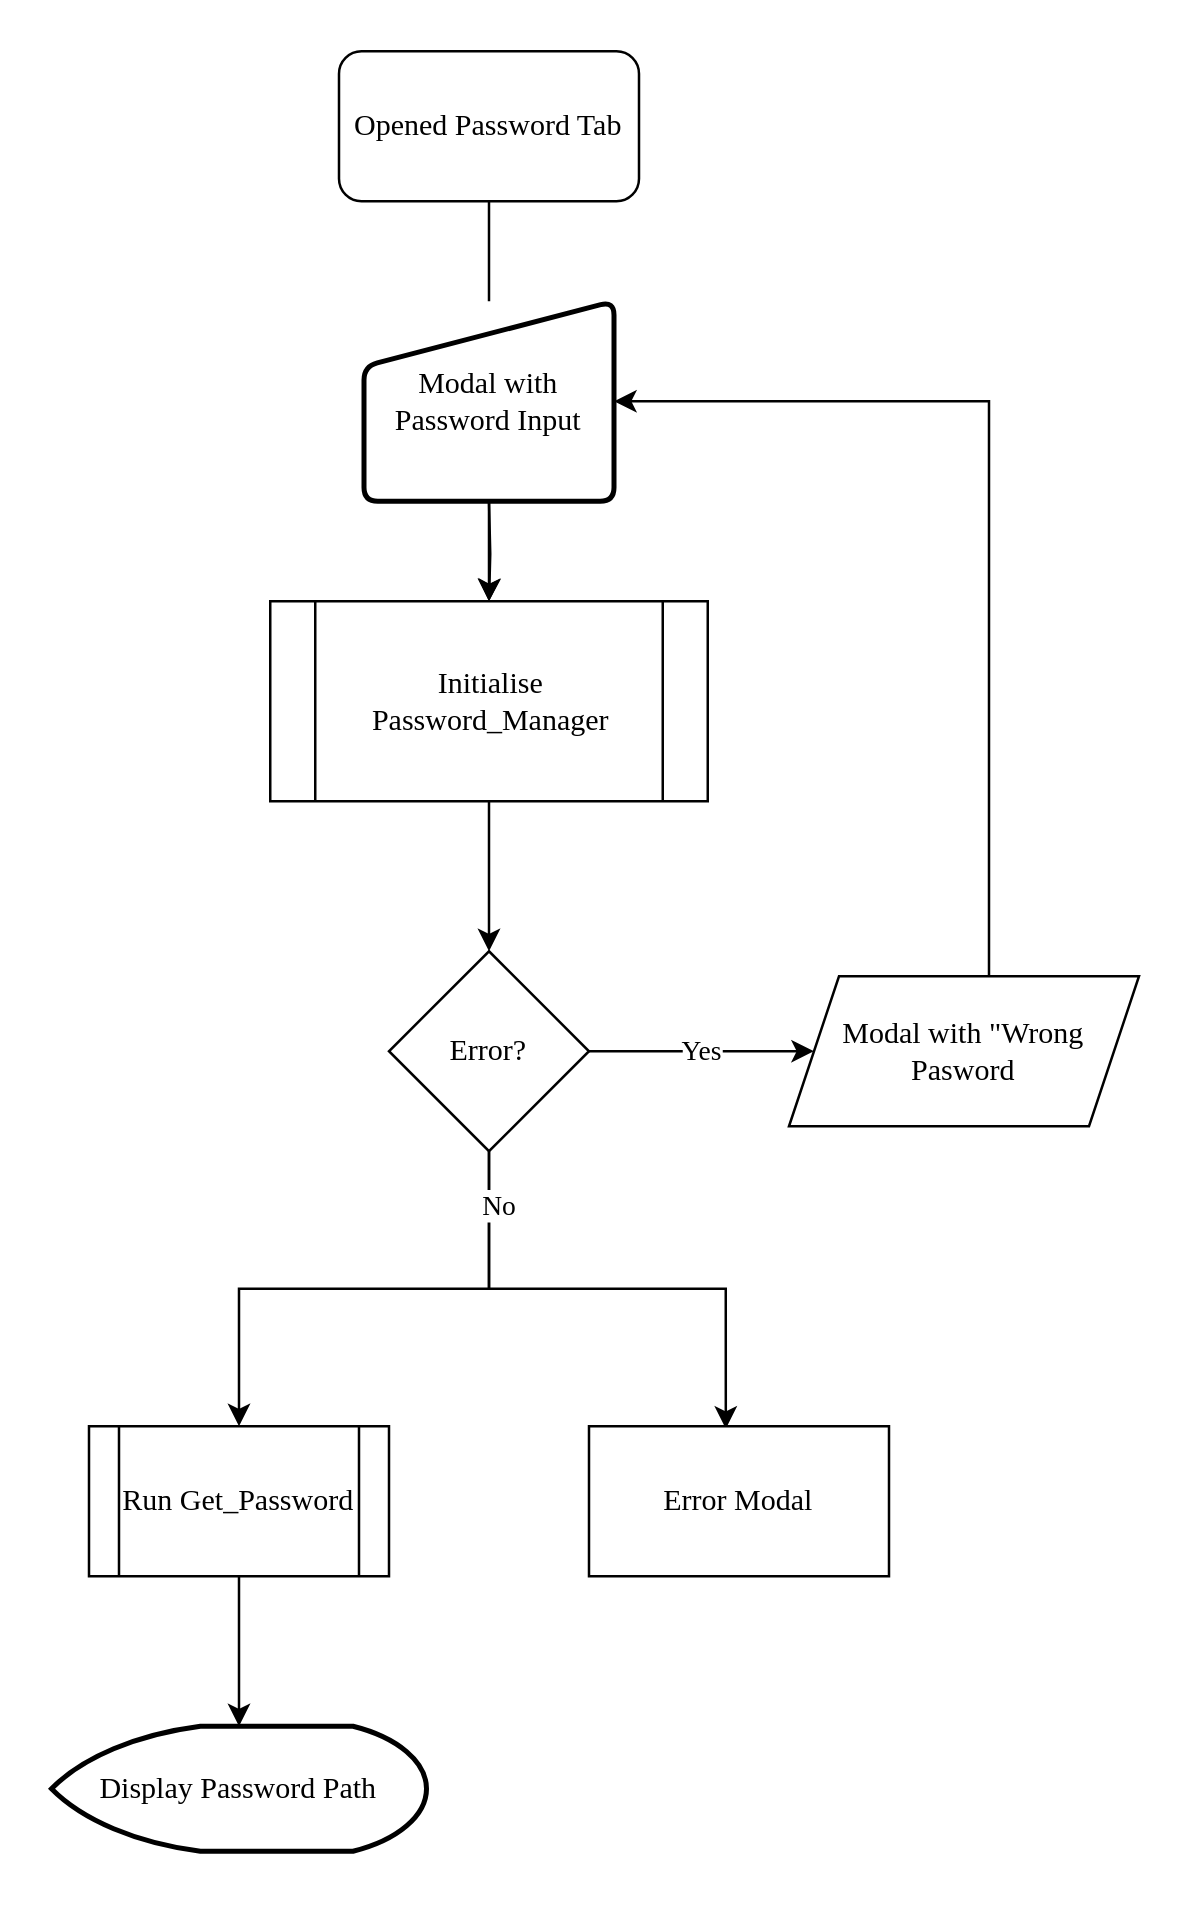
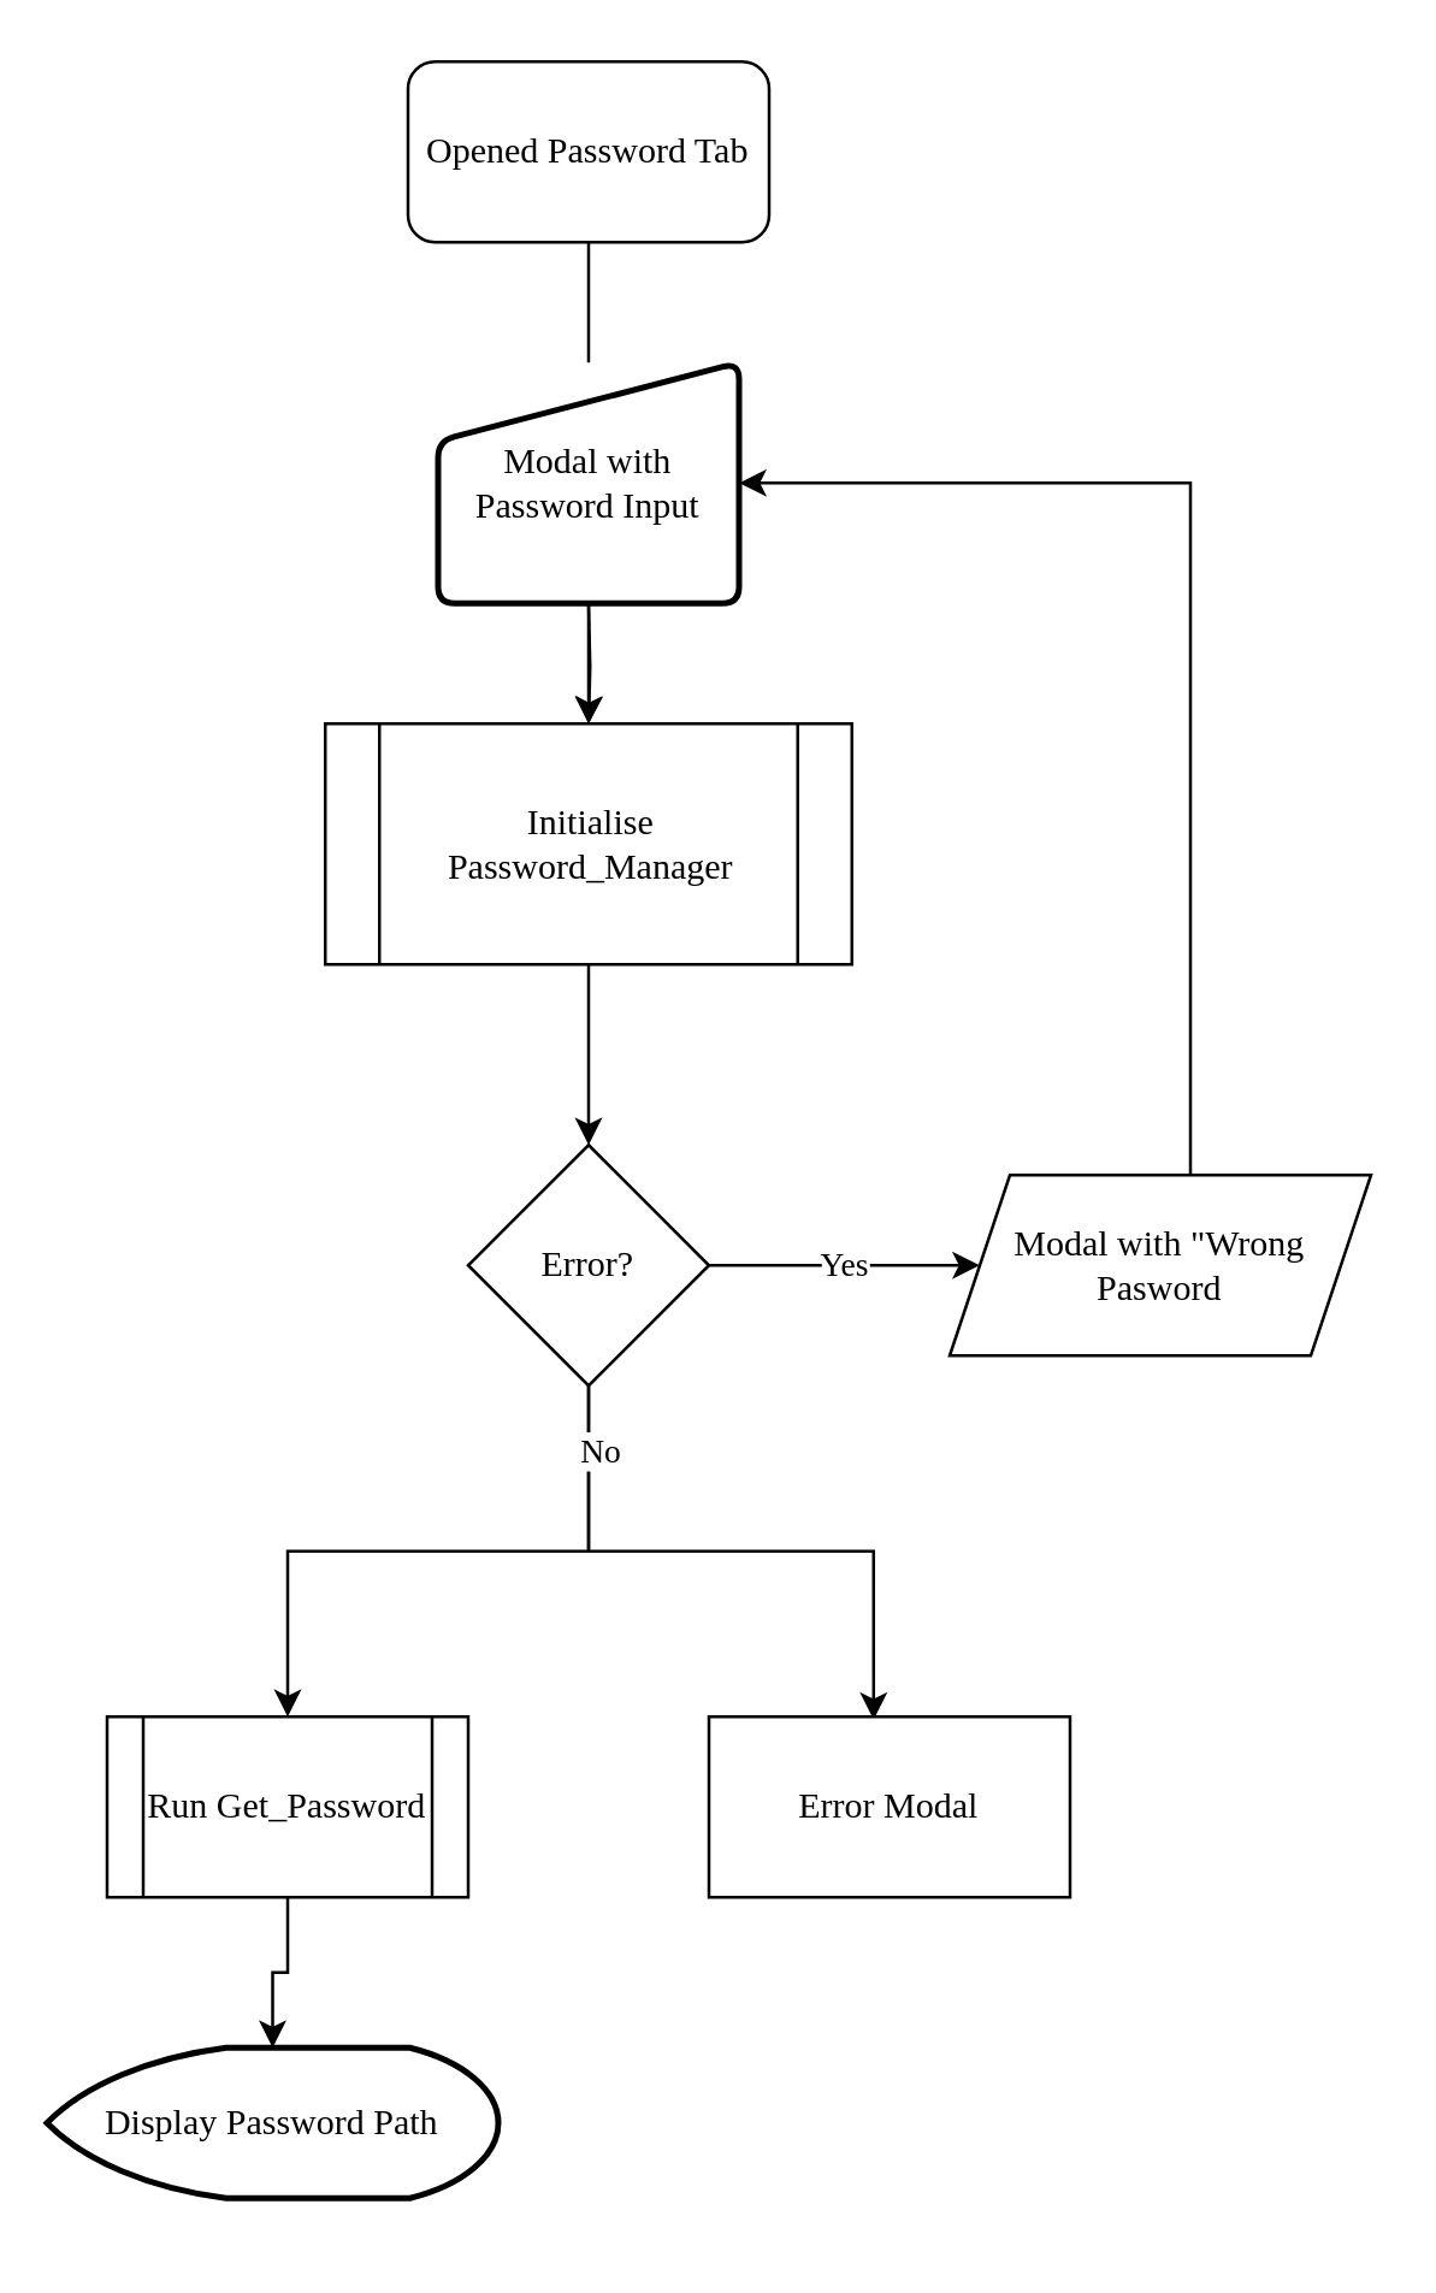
- <mxCell id="19" value="Display Password Path" style="strokeWidth=2;html=1;shape=mxgraph.flowchart.display;whiteSpace=wrap;fontFamily=Comic Sans MS;" parent="1" vertex="1"><mxGeometry x="20" y="690" width="150" height="50" as="geometry" /></mxCell>
+ <mxCell id="19" value="Display Password Path" style="strokeWidth=2;html=1;shape=mxgraph.flowchart.display;whiteSpace=wrap;fontFamily=Comic Sans MS;" parent="1" vertex="1"><mxGeometry x="15" y="680" width="150" height="50" as="geometry" /></mxCell>
